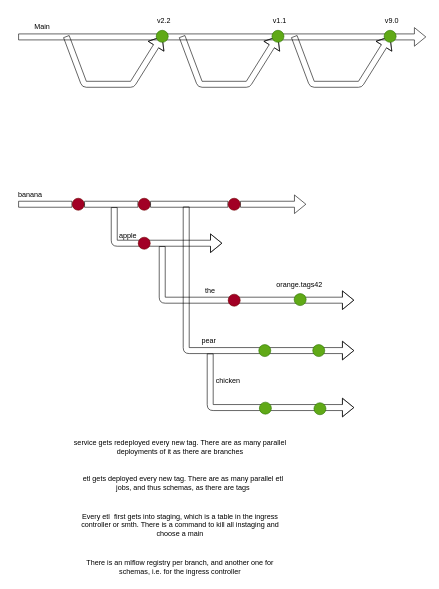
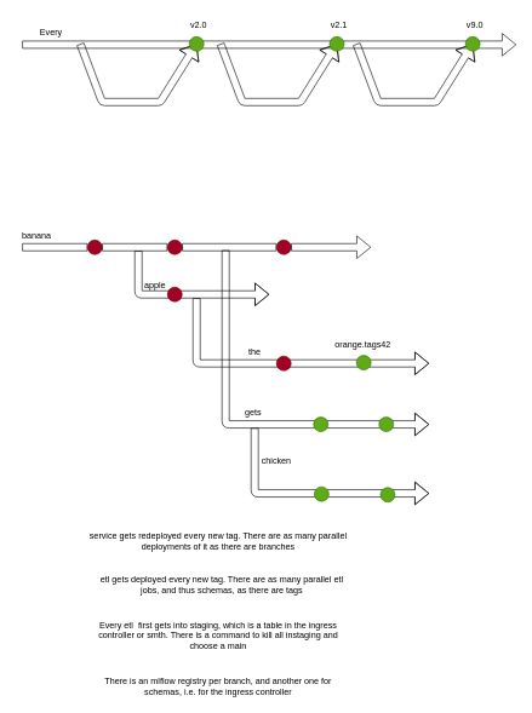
- <mxCell id="34" value="v2.2" style="text;strokeColor=none;align=center;fillColor=none;html=1;verticalAlign=middle;whiteSpace=wrap;rounded=0;" vertex="1" parent="1"><mxGeometry x="243" y="20" width="60" height="30" as="geometry" /></mxCell>
+ <mxCell id="34" value="v2.0" style="text;strokeColor=none;align=center;fillColor=none;html=1;verticalAlign=middle;whiteSpace=wrap;rounded=0;" vertex="1" parent="1"><mxGeometry x="243" y="20" width="60" height="30" as="geometry" /></mxCell>
- <mxCell id="37" value="v1.1" style="text;strokeColor=none;align=center;fillColor=none;html=1;verticalAlign=middle;whiteSpace=wrap;rounded=0;" vertex="1" parent="1"><mxGeometry x="436" y="20" width="60" height="30" as="geometry" /></mxCell>
+ <mxCell id="37" value="v2.1" style="text;strokeColor=none;align=center;fillColor=none;html=1;verticalAlign=middle;whiteSpace=wrap;rounded=0;" vertex="1" parent="1"><mxGeometry x="436" y="20" width="60" height="30" as="geometry" /></mxCell>
- <mxCell id="31" value="Main" style="text;strokeColor=none;align=center;fillColor=none;html=1;verticalAlign=middle;whiteSpace=wrap;rounded=0;" vertex="1" parent="1"><mxGeometry x="40" y="30" width="60" height="30" as="geometry" /></mxCell>
+ <mxCell id="31" value="Every" style="text;strokeColor=none;align=center;fillColor=none;html=1;verticalAlign=middle;whiteSpace=wrap;rounded=0;" vertex="1" parent="1"><mxGeometry x="40" y="30" width="60" height="30" as="geometry" /></mxCell>
- <mxCell id="10" value="pear" style="text;strokeColor=none;align=center;fillColor=none;html=1;verticalAlign=middle;whiteSpace=wrap;rounded=0;" parent="1" vertex="1"><mxGeometry x="318" y="553" width="60" height="30" as="geometry" /></mxCell>
+ <mxCell id="10" value="gets" style="text;strokeColor=none;align=center;fillColor=none;html=1;verticalAlign=middle;whiteSpace=wrap;rounded=0;" parent="1" vertex="1"><mxGeometry x="318" y="553" width="60" height="30" as="geometry" /></mxCell>
